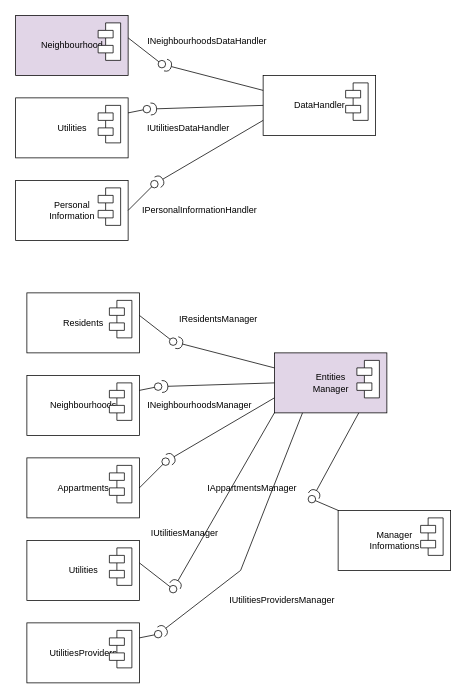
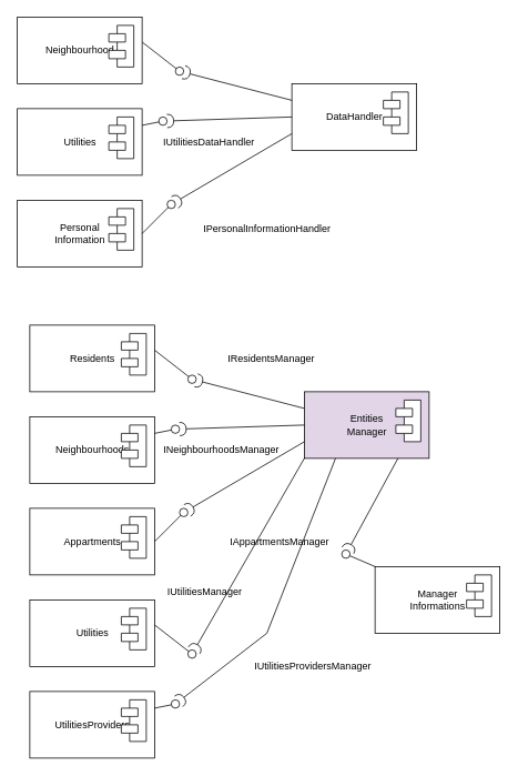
- <mxCell id="19" value="INeighbourhoodsDataHandler" style="text;html=1;align=center;verticalAlign=middle;resizable=0;points=[];autosize=1;strokeColor=none;fillColor=none;" parent="1" vertex="1"><mxGeometry x="190" y="45" width="170" height="20" as="geometry" /></mxCell>
- <mxCell id="9" value="Neighbourhood" style="html=1;fillColor=#e1d5e7;" parent="1" vertex="1"><mxGeometry x="20" y="20" width="150" height="80" as="geometry" /></mxCell>
+ <mxCell id="9" value="Neighbourhood" style="html=1;" parent="1" vertex="1"><mxGeometry x="20" y="20" width="150" height="80" as="geometry" /></mxCell>
- <mxCell id="17" value="IPersonalInformationHandler" style="text;html=1;align=center;verticalAlign=middle;resizable=0;points=[];autosize=1;strokeColor=none;fillColor=none;" parent="1" vertex="1"><mxGeometry x="180" y="270" width="170" height="20" as="geometry" /></mxCell>
+ <mxCell id="17" value="IPersonalInformationHandler" style="text;html=1;align=center;verticalAlign=middle;resizable=0;points=[];autosize=1;strokeColor=none;fillColor=none;" parent="1" vertex="1"><mxGeometry x="235" y="265" width="170" height="20" as="geometry" /></mxCell>
- <mxCell id="39" value="IResidentsManager" style="text;html=1;align=center;verticalAlign=middle;resizable=0;points=[];autosize=1;strokeColor=none;fillColor=none;" parent="1" vertex="1"><mxGeometry x="230" y="415" width="120" height="20" as="geometry" /></mxCell>
+ <mxCell id="39" value="IResidentsManager" style="text;html=1;align=center;verticalAlign=middle;resizable=0;points=[];autosize=1;strokeColor=none;fillColor=none;" parent="1" vertex="1"><mxGeometry x="265" y="420" width="120" height="20" as="geometry" /></mxCell>
